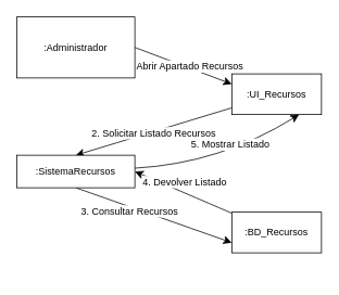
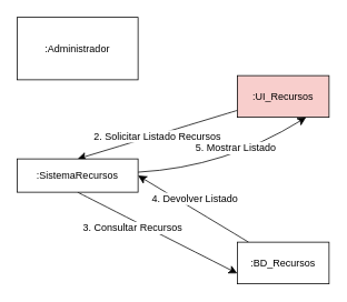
- <mxCell id="2" style="edgeStyle=none;curved=1;rounded=0;orthogonalLoop=1;jettySize=auto;html=1;entryX=0;entryY=0.25;entryDx=0;entryDy=0;fontSize=12;startSize=8;endSize=8;exitX=1;exitY=0.5;exitDx=0;exitDy=0;" edge="1" parent="1" source="4" target="7"><mxGeometry relative="1" as="geometry" /></mxCell>
- <mxCell id="3" value="1. Abrir Apartado Recursos" style="edgeLabel;html=1;align=center;verticalAlign=middle;resizable=0;points=[];fontSize=12;" vertex="1" connectable="0" parent="2"><mxGeometry x="-0.032" y="-1" relative="1" as="geometry"><mxPoint x="3" as="offset" /></mxGeometry></mxCell>
- <mxCell id="7" value=":UI_Recursos" style="html=1;whiteSpace=wrap;" vertex="1" parent="1"><mxGeometry x="284" y="90" width="110" height="50" as="geometry" /></mxCell>
+ <mxCell id="7" value=":UI_Recursos" style="html=1;whiteSpace=wrap;fillColor=#f8cecc;" vertex="1" parent="1"><mxGeometry x="284" y="90" width="110" height="50" as="geometry" /></mxCell>
- <mxCell id="15" value=":BD_Recursos" style="html=1;whiteSpace=wrap;" vertex="1" parent="1"><mxGeometry x="284" y="260" width="110" height="50" as="geometry" /></mxCell>
+ <mxCell id="15" value=":BD_Recursos" style="html=1;whiteSpace=wrap;" vertex="1" parent="1"><mxGeometry x="284" y="290" width="110" height="50" as="geometry" /></mxCell>
